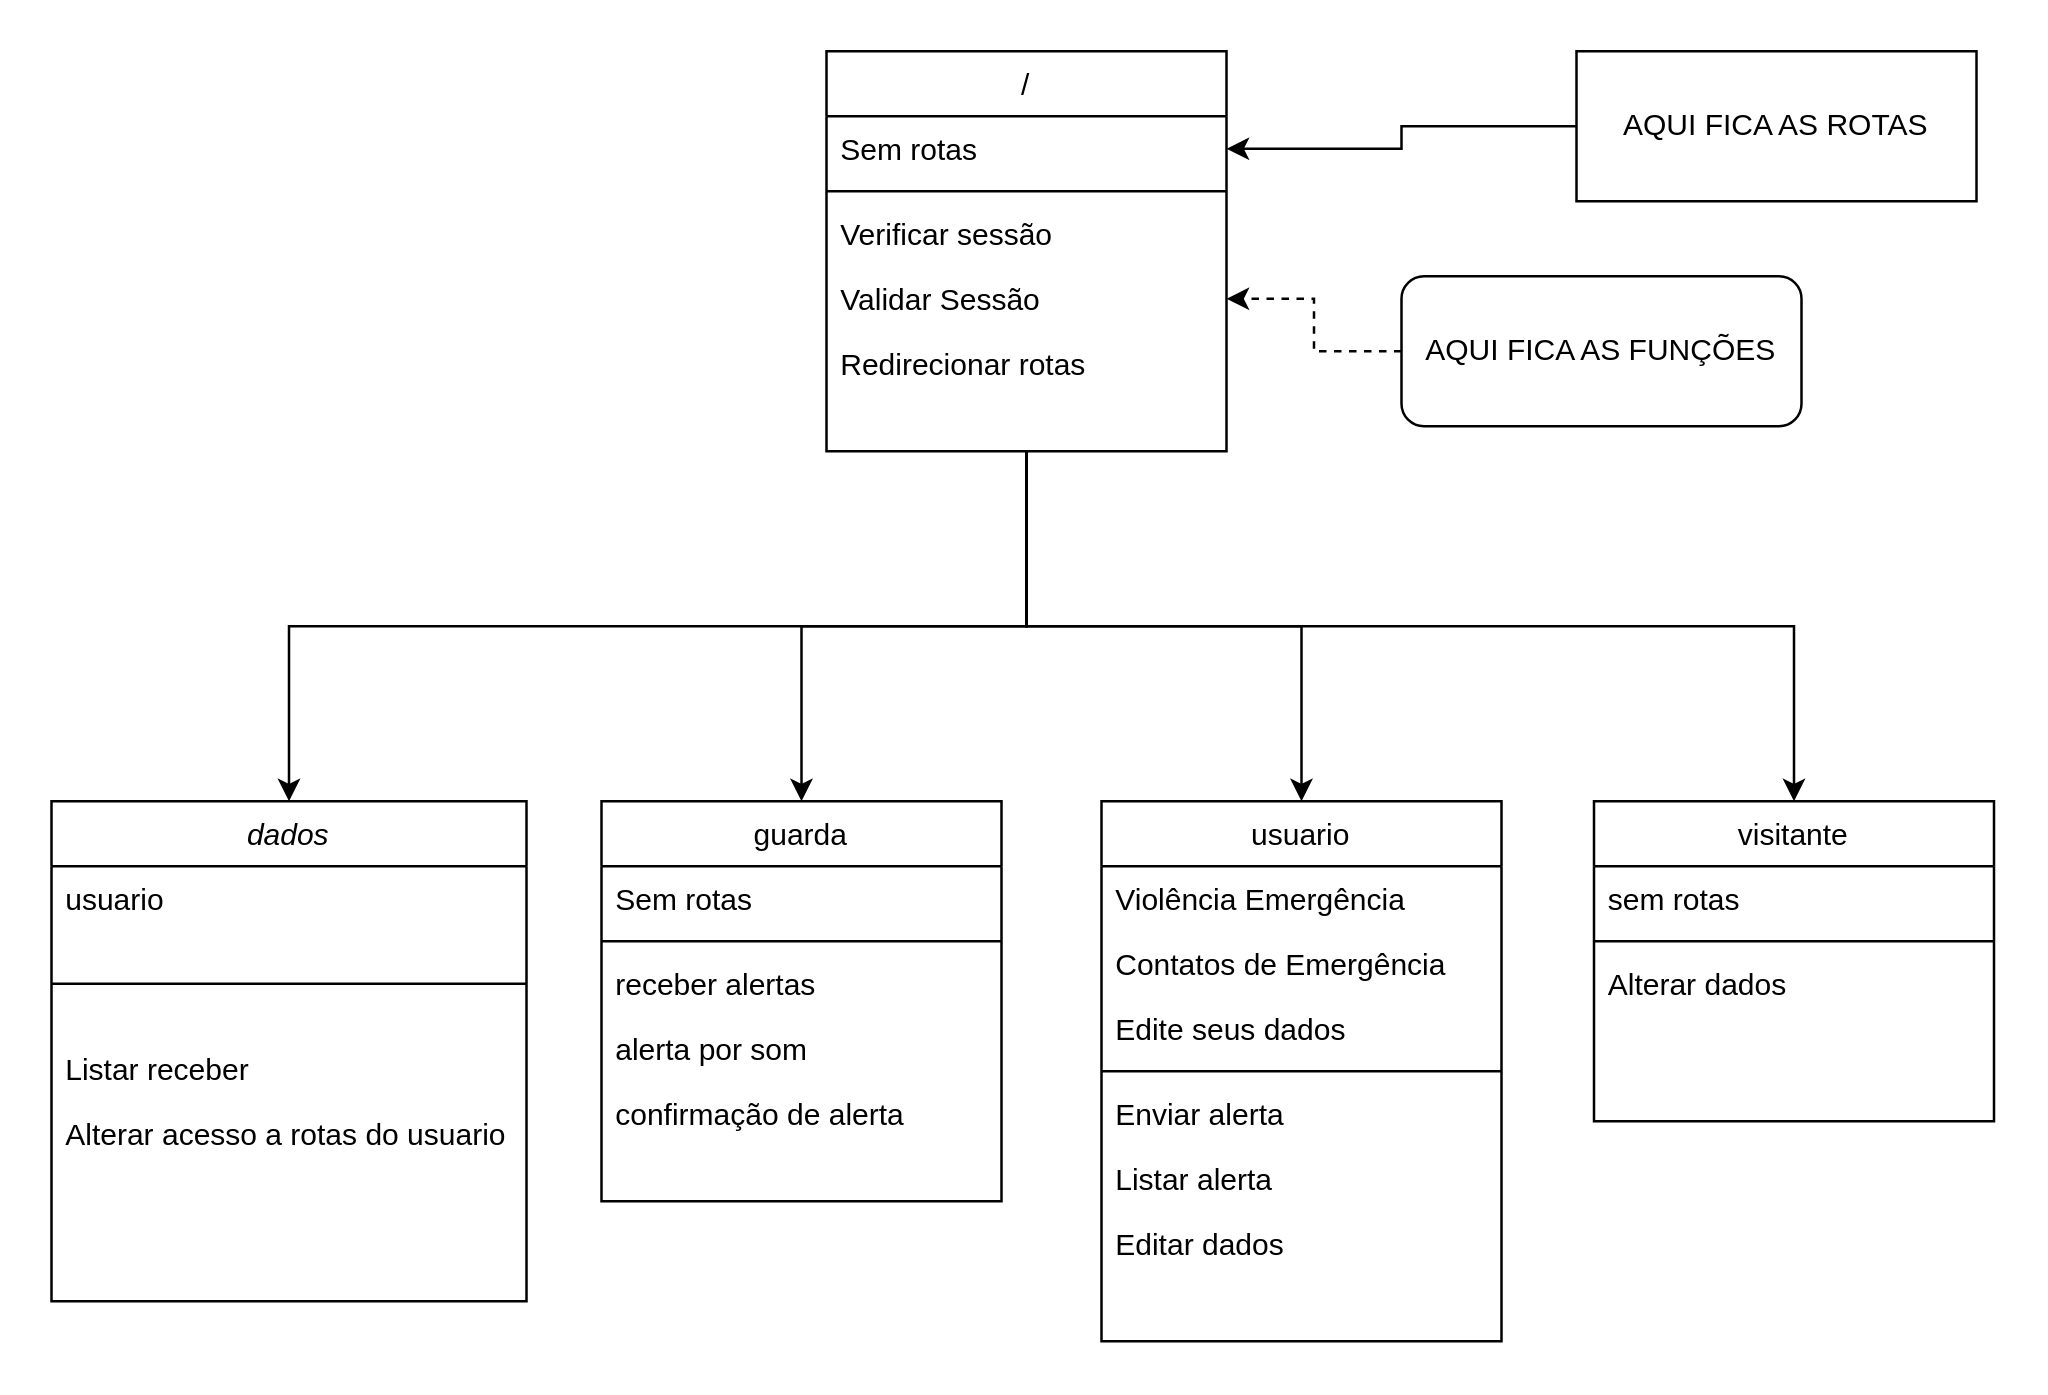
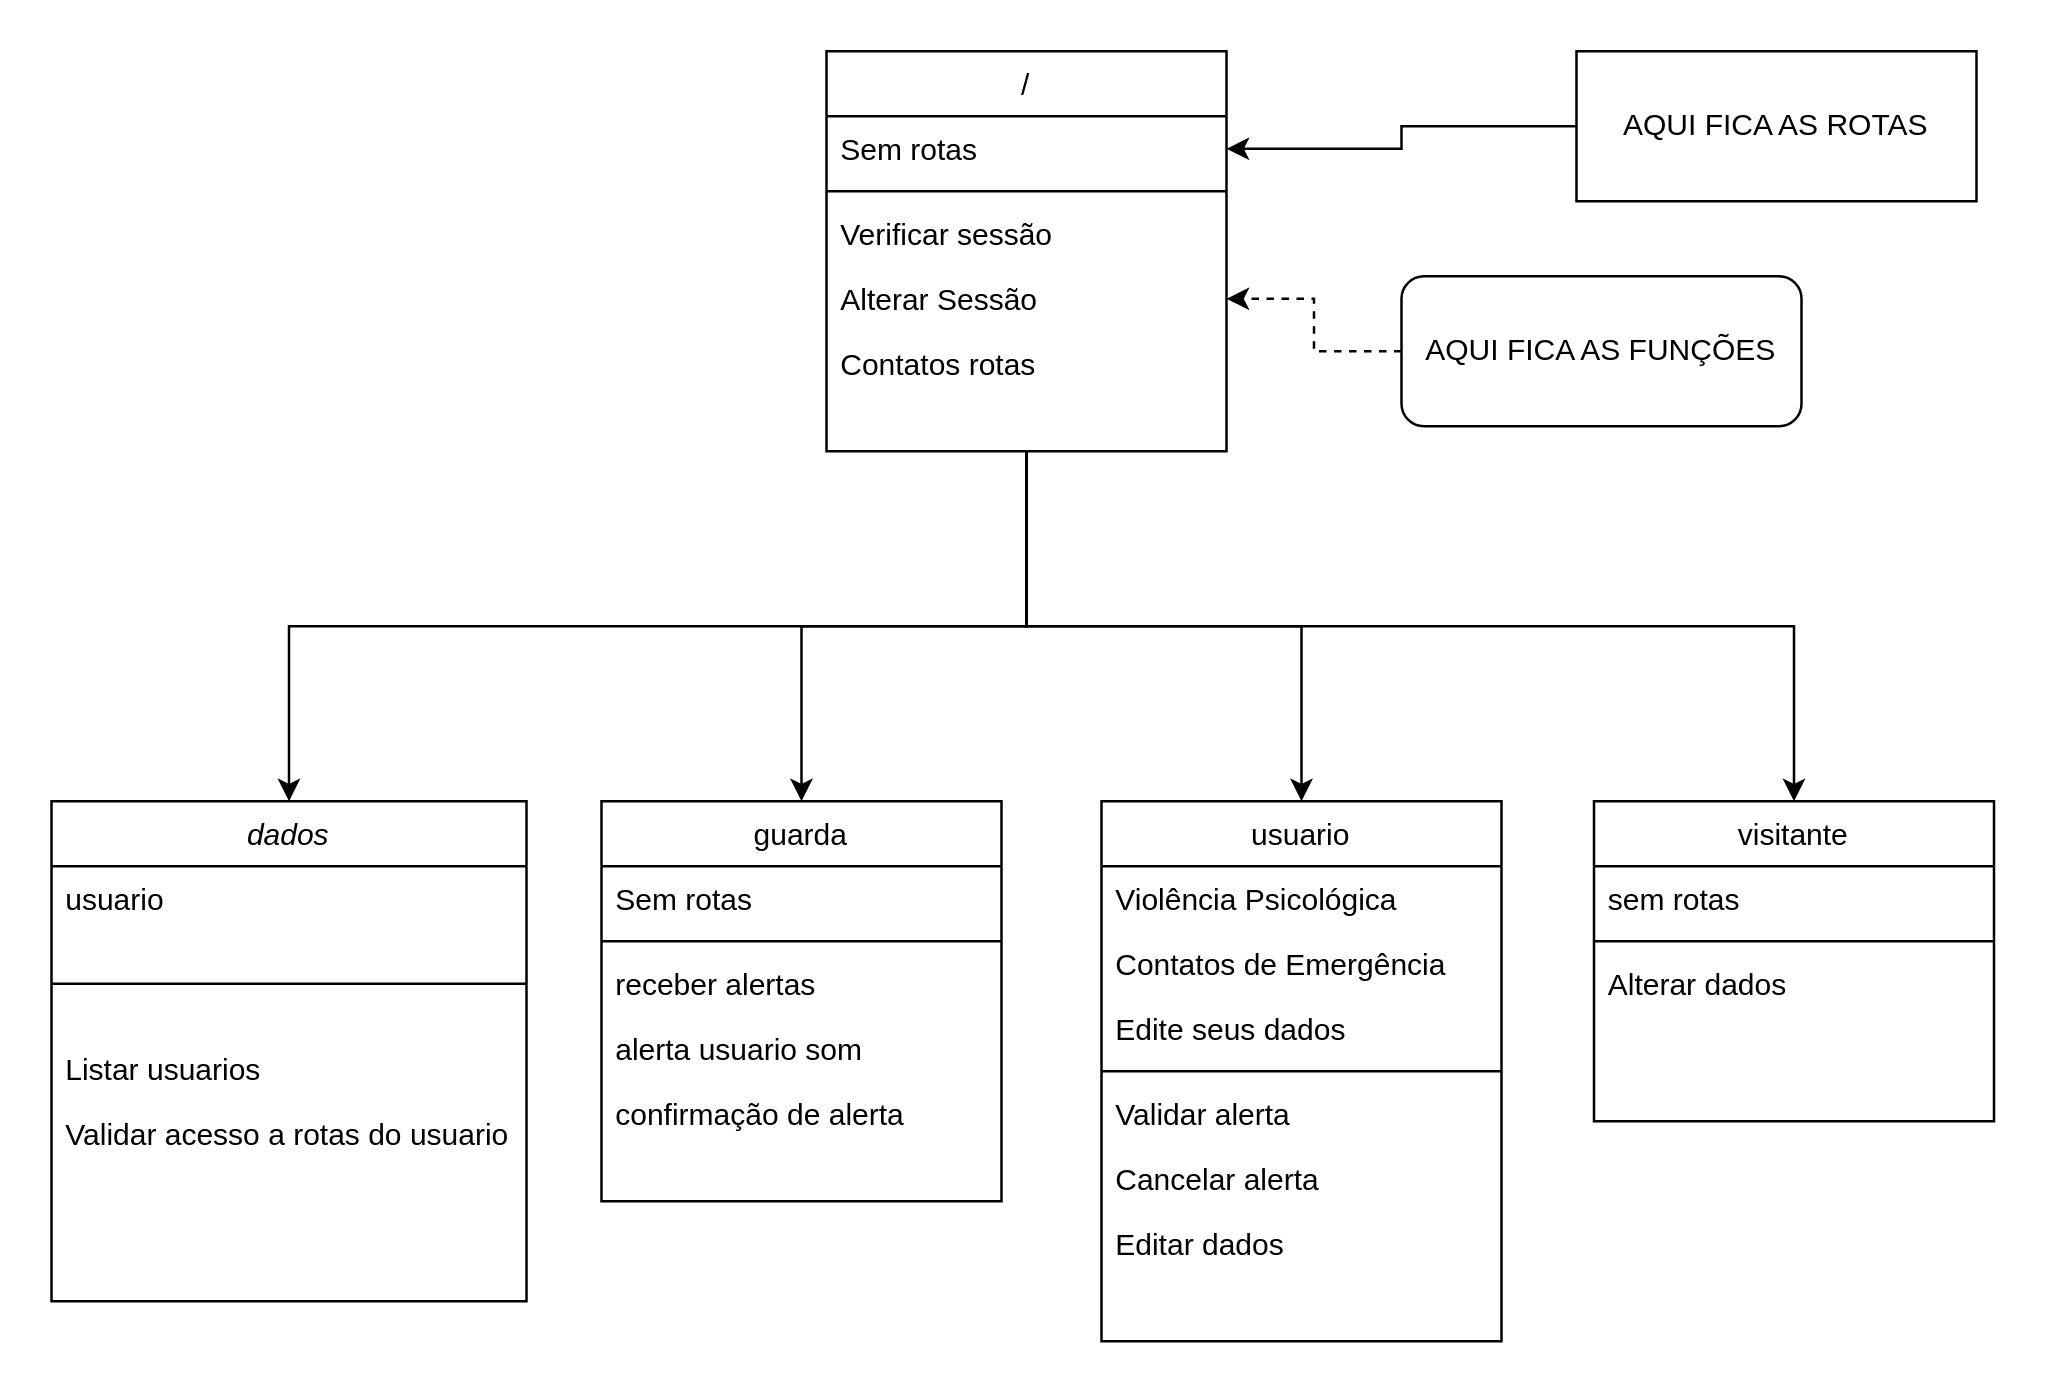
- <mxCell id="33" value="Validar Sessão" style="text;align=left;verticalAlign=top;spacingLeft=4;spacingRight=4;overflow=hidden;rotatable=0;points=[[0,0.5],[1,0.5]];portConstraint=eastwest;" parent="29" vertex="1"><mxGeometry y="86" width="160" height="26" as="geometry" /></mxCell>
+ <mxCell id="33" value="Alterar Sessão" style="text;align=left;verticalAlign=top;spacingLeft=4;spacingRight=4;overflow=hidden;rotatable=0;points=[[0,0.5],[1,0.5]];portConstraint=eastwest;" parent="29" vertex="1"><mxGeometry y="86" width="160" height="26" as="geometry" /></mxCell>
- <mxCell id="34" value="Redirecionar rotas" style="text;align=left;verticalAlign=top;spacingLeft=4;spacingRight=4;overflow=hidden;rotatable=0;points=[[0,0.5],[1,0.5]];portConstraint=eastwest;" parent="29" vertex="1"><mxGeometry y="112" width="160" height="26" as="geometry" /></mxCell>
+ <mxCell id="34" value="Contatos rotas" style="text;align=left;verticalAlign=top;spacingLeft=4;spacingRight=4;overflow=hidden;rotatable=0;points=[[0,0.5],[1,0.5]];portConstraint=eastwest;" parent="29" vertex="1"><mxGeometry y="112" width="160" height="26" as="geometry" /></mxCell>
- <mxCell id="8" value="Violência Emergência&#10;" style="text;align=left;verticalAlign=top;spacingLeft=4;spacingRight=4;overflow=hidden;rotatable=0;points=[[0,0.5],[1,0.5]];portConstraint=eastwest;rounded=0;shadow=0;html=0;" parent="7" vertex="1"><mxGeometry y="26" width="160" height="26" as="geometry" /></mxCell>
+ <mxCell id="8" value="Violência Psicológica&#10;" style="text;align=left;verticalAlign=top;spacingLeft=4;spacingRight=4;overflow=hidden;rotatable=0;points=[[0,0.5],[1,0.5]];portConstraint=eastwest;rounded=0;shadow=0;html=0;" parent="7" vertex="1"><mxGeometry y="26" width="160" height="26" as="geometry" /></mxCell>
- <mxCell id="19" value="alerta por som" style="text;align=left;verticalAlign=top;spacingLeft=4;spacingRight=4;overflow=hidden;rotatable=0;points=[[0,0.5],[1,0.5]];portConstraint=eastwest;" parent="15" vertex="1"><mxGeometry y="86" width="160" height="26" as="geometry" /></mxCell>
+ <mxCell id="19" value="alerta usuario som" style="text;align=left;verticalAlign=top;spacingLeft=4;spacingRight=4;overflow=hidden;rotatable=0;points=[[0,0.5],[1,0.5]];portConstraint=eastwest;" parent="15" vertex="1"><mxGeometry y="86" width="160" height="26" as="geometry" /></mxCell>
- <mxCell id="5" value="Listar receber" style="text;align=left;verticalAlign=top;spacingLeft=4;spacingRight=4;overflow=hidden;rotatable=0;points=[[0,0.5],[1,0.5]];portConstraint=eastwest;" parent="2" vertex="1"><mxGeometry y="94" width="190" height="26" as="geometry" /></mxCell>
+ <mxCell id="5" value="Listar usuarios" style="text;align=left;verticalAlign=top;spacingLeft=4;spacingRight=4;overflow=hidden;rotatable=0;points=[[0,0.5],[1,0.5]];portConstraint=eastwest;" parent="2" vertex="1"><mxGeometry y="94" width="190" height="26" as="geometry" /></mxCell>
- <mxCell id="12" value="Enviar alerta" style="text;align=left;verticalAlign=top;spacingLeft=4;spacingRight=4;overflow=hidden;rotatable=0;points=[[0,0.5],[1,0.5]];portConstraint=eastwest;" parent="7" vertex="1"><mxGeometry y="112" width="160" height="26" as="geometry" /></mxCell>
+ <mxCell id="12" value="Validar alerta" style="text;align=left;verticalAlign=top;spacingLeft=4;spacingRight=4;overflow=hidden;rotatable=0;points=[[0,0.5],[1,0.5]];portConstraint=eastwest;" parent="7" vertex="1"><mxGeometry y="112" width="160" height="26" as="geometry" /></mxCell>
- <mxCell id="6" value="Alterar acesso a rotas do usuario" style="text;align=left;verticalAlign=top;spacingLeft=4;spacingRight=4;overflow=hidden;rotatable=0;points=[[0,0.5],[1,0.5]];portConstraint=eastwest;" parent="2" vertex="1"><mxGeometry y="120" width="190" height="26" as="geometry" /></mxCell>
+ <mxCell id="6" value="Validar acesso a rotas do usuario" style="text;align=left;verticalAlign=top;spacingLeft=4;spacingRight=4;overflow=hidden;rotatable=0;points=[[0,0.5],[1,0.5]];portConstraint=eastwest;" parent="2" vertex="1"><mxGeometry y="120" width="190" height="26" as="geometry" /></mxCell>
- <mxCell id="13" value="Listar alerta" style="text;align=left;verticalAlign=top;spacingLeft=4;spacingRight=4;overflow=hidden;rotatable=0;points=[[0,0.5],[1,0.5]];portConstraint=eastwest;" parent="7" vertex="1"><mxGeometry y="138" width="160" height="26" as="geometry" /></mxCell>
+ <mxCell id="13" value="Cancelar alerta" style="text;align=left;verticalAlign=top;spacingLeft=4;spacingRight=4;overflow=hidden;rotatable=0;points=[[0,0.5],[1,0.5]];portConstraint=eastwest;" parent="7" vertex="1"><mxGeometry y="138" width="160" height="26" as="geometry" /></mxCell>
